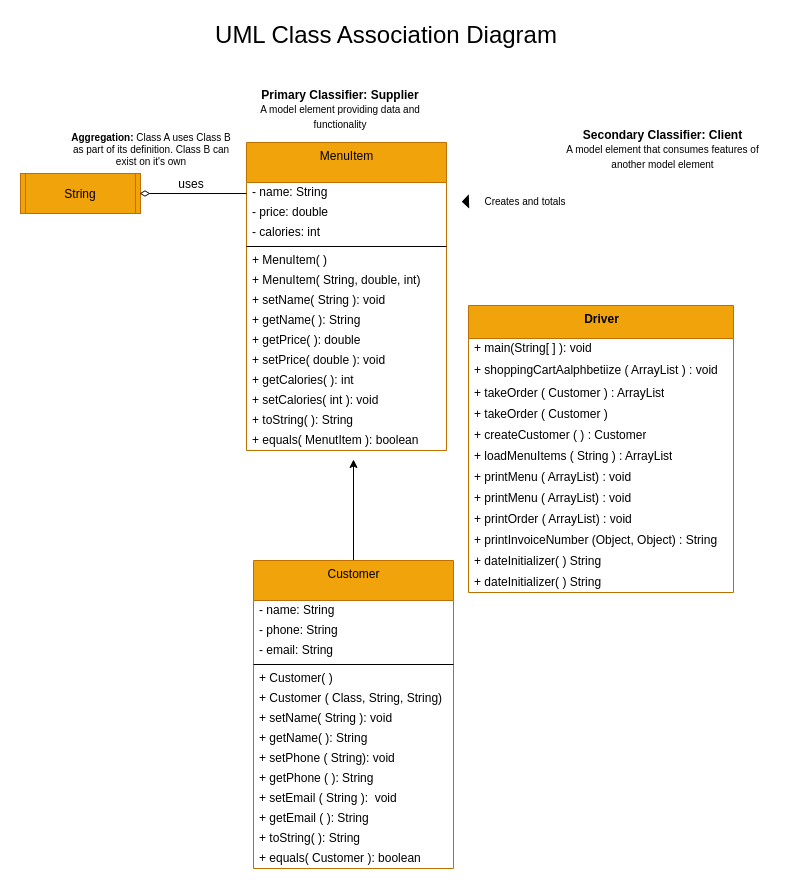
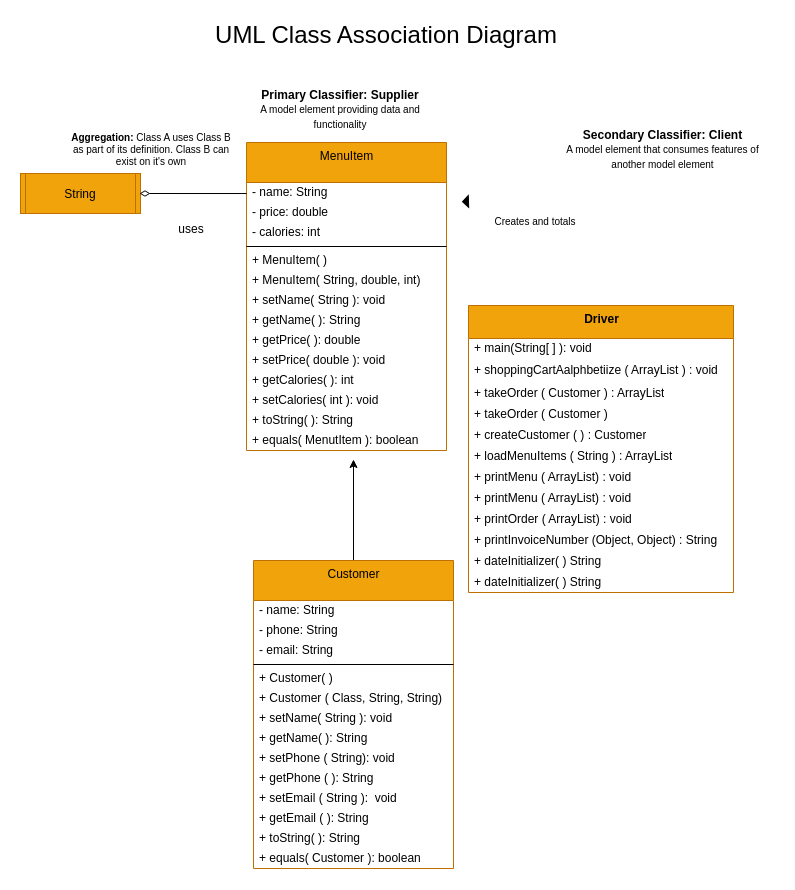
- <mxCell id="37" value="uses" style="text;strokeColor=none;align=center;fillColor=none;html=1;verticalAlign=middle;whiteSpace=wrap;rounded=0;fontSize=12;" parent="1" vertex="1"><mxGeometry x="161" y="169" width="60" height="30" as="geometry" /></mxCell>
+ <mxCell id="37" value="uses" style="text;strokeColor=none;align=center;fillColor=none;html=1;verticalAlign=middle;whiteSpace=wrap;rounded=0;fontSize=12;" parent="1" vertex="1"><mxGeometry x="161" y="214" width="60" height="30" as="geometry" /></mxCell>
- <mxCell id="33" value="Creates and totals" style="text;strokeColor=none;align=center;fillColor=none;html=1;verticalAlign=middle;whiteSpace=wrap;rounded=0;fontSize=10;" parent="1" vertex="1"><mxGeometry x="477" y="186" width="96" height="30" as="geometry" /></mxCell>
+ <mxCell id="33" value="Creates and totals" style="text;strokeColor=none;align=center;fillColor=none;html=1;verticalAlign=middle;whiteSpace=wrap;rounded=0;fontSize=10;" parent="1" vertex="1"><mxGeometry x="487" y="206" width="96" height="30" as="geometry" /></mxCell>
